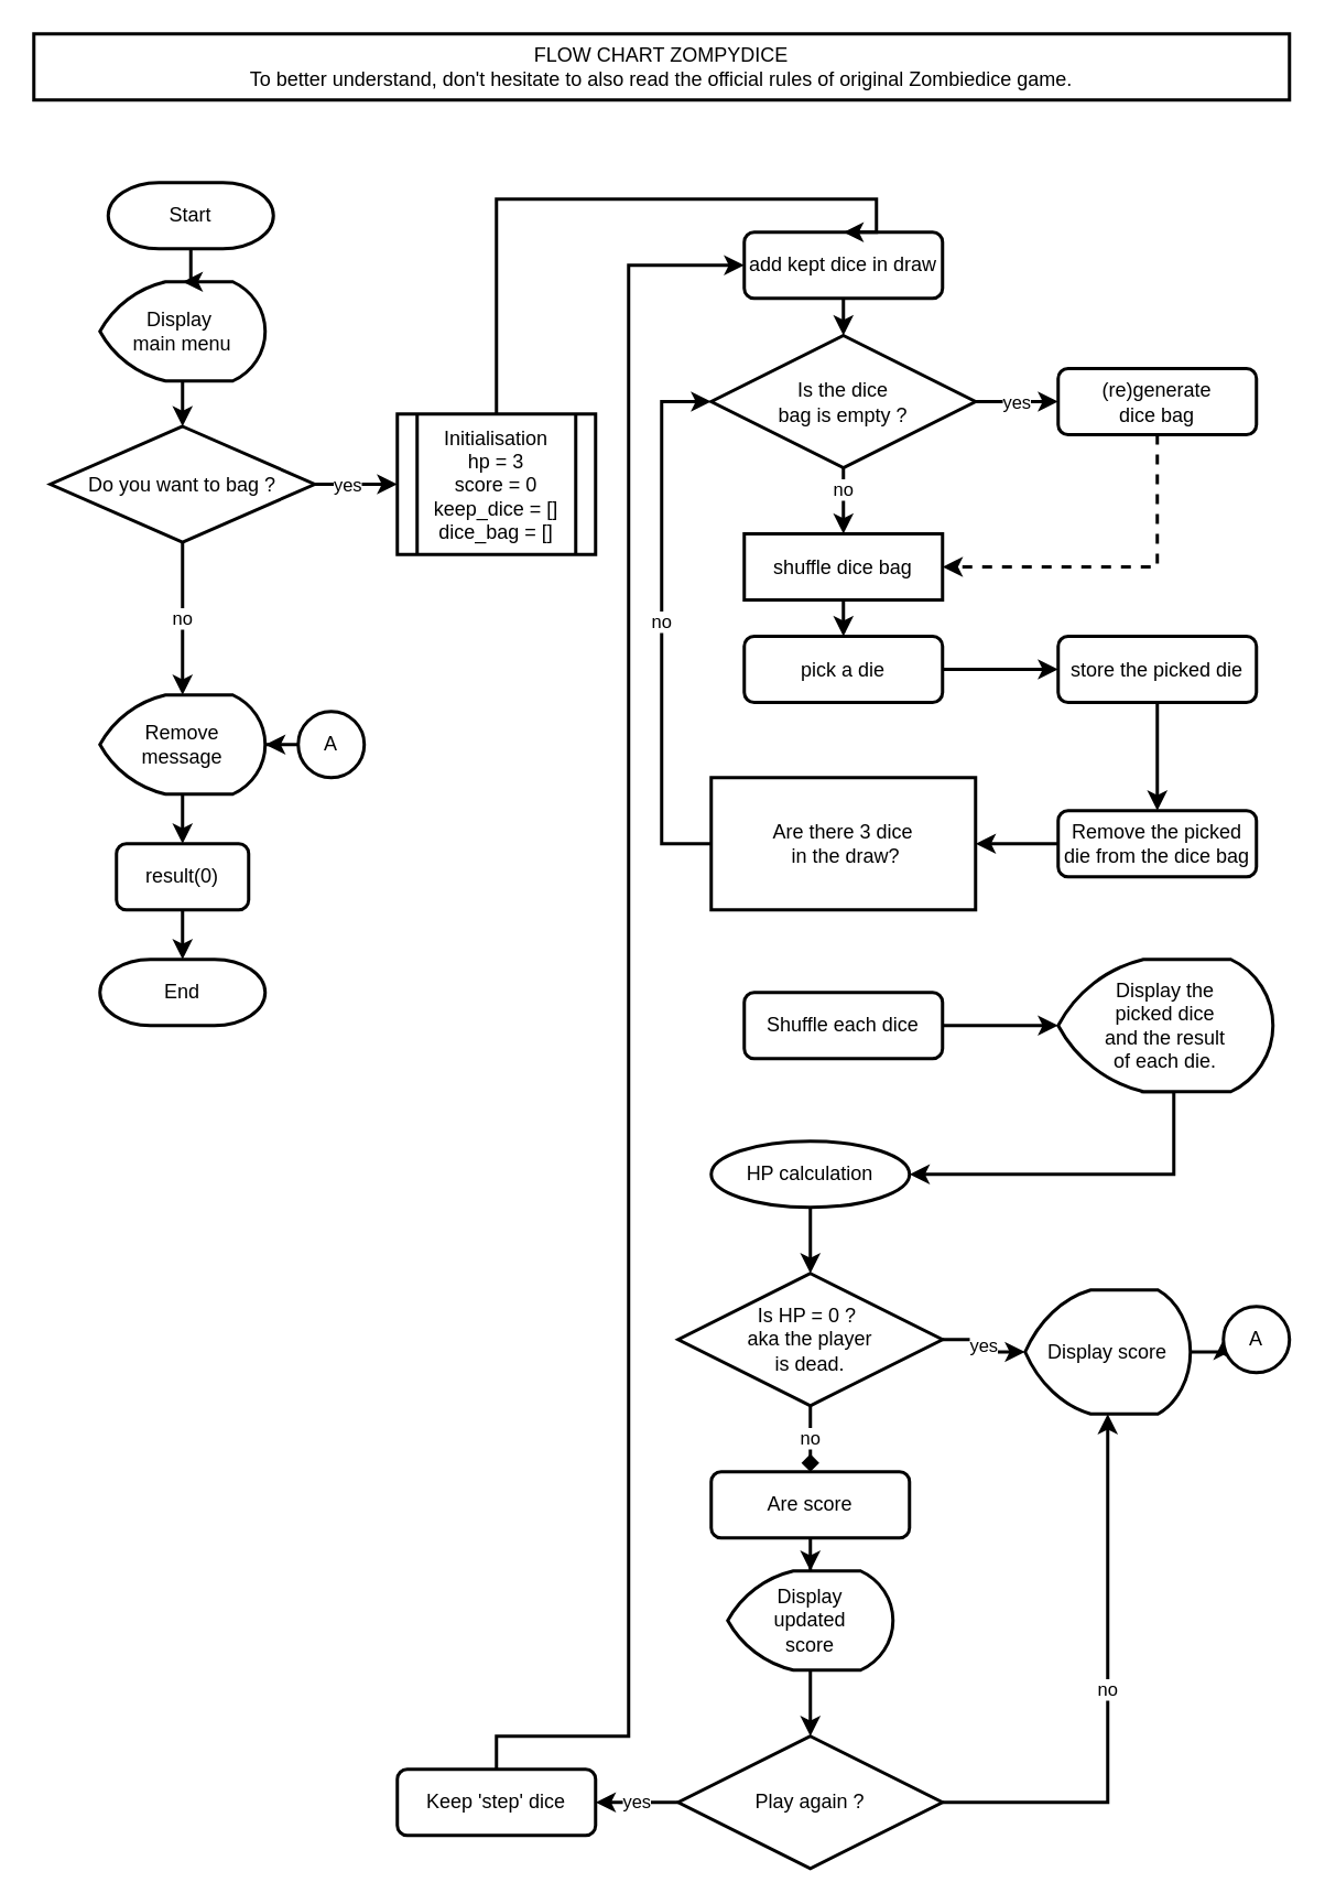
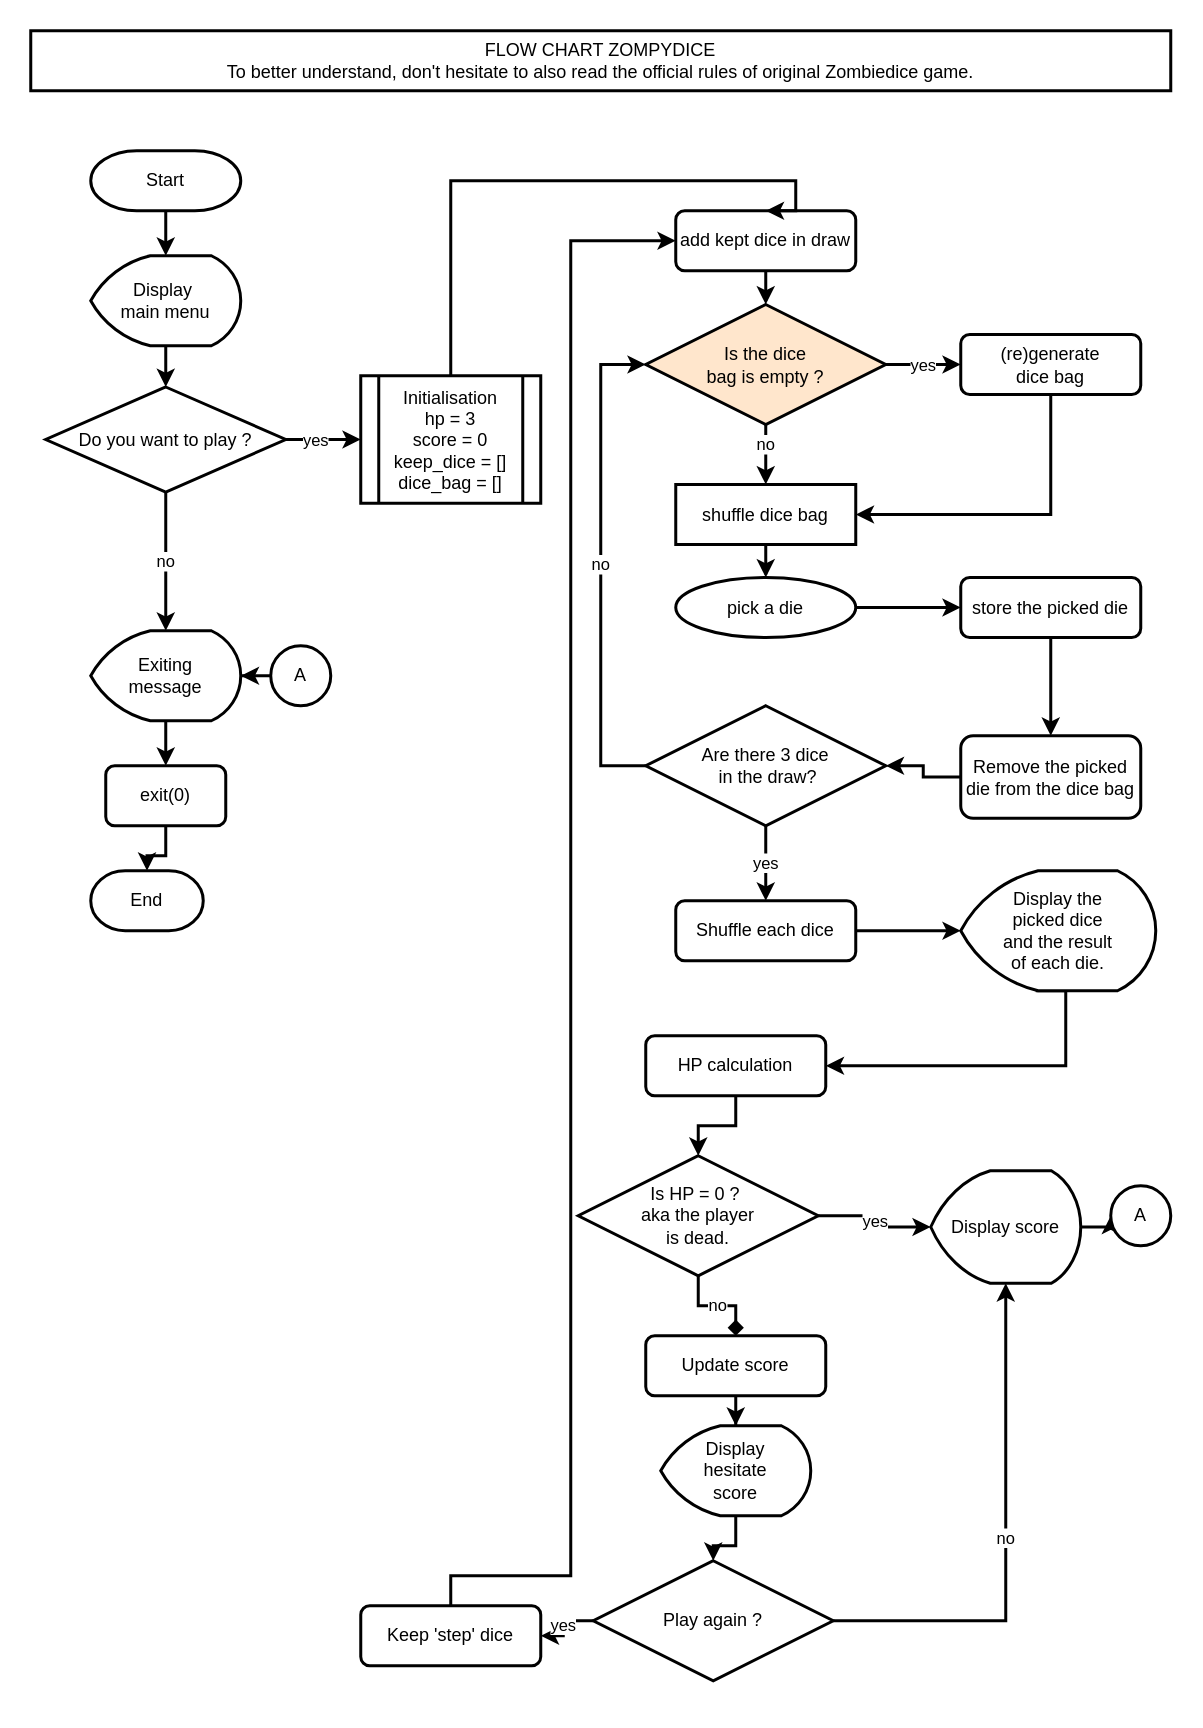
- <mxCell id="2" value="Start" style="strokeWidth=2;html=1;shape=mxgraph.flowchart.terminator;whiteSpace=wrap;" parent="1" vertex="1"><mxGeometry x="65" y="110" width="100" height="40" as="geometry" /></mxCell>
+ <mxCell id="2" value="Start" style="strokeWidth=2;html=1;shape=mxgraph.flowchart.terminator;whiteSpace=wrap;" parent="1" vertex="1"><mxGeometry x="60" y="100" width="100" height="40" as="geometry" /></mxCell>
- <mxCell id="26" value="&lt;div&gt;Is the dice&lt;/div&gt;&lt;div&gt;bag is empty ?&lt;/div&gt;" style="rhombus;whiteSpace=wrap;html=1;strokeWidth=2;" vertex="1" parent="1"><mxGeometry x="430" y="202.5" width="160" height="80" as="geometry" /></mxCell>
+ <mxCell id="26" value="&lt;div&gt;Is the dice&lt;/div&gt;&lt;div&gt;bag is empty ?&lt;/div&gt;" style="rhombus;whiteSpace=wrap;html=1;strokeWidth=2;fillColor=#ffe6cc;" vertex="1" parent="1"><mxGeometry x="430" y="202.5" width="160" height="80" as="geometry" /></mxCell>
- <mxCell id="7" value="Do you want to bag ?" style="rhombus;whiteSpace=wrap;html=1;strokeWidth=2;" parent="1" vertex="1"><mxGeometry x="30" y="257.5" width="160" height="70" as="geometry" /></mxCell>
+ <mxCell id="7" value="Do you want to play ?" style="rhombus;whiteSpace=wrap;html=1;strokeWidth=2;" parent="1" vertex="1"><mxGeometry x="30" y="257.5" width="160" height="70" as="geometry" /></mxCell>
- <mxCell id="27" style="edgeStyle=orthogonalEdgeStyle;rounded=0;orthogonalLoop=1;jettySize=auto;html=1;entryX=1;entryY=0.5;entryDx=0;entryDy=0;strokeWidth=2;dashed=1;" edge="1" parent="1" source="28" target="30"><mxGeometry relative="1" as="geometry"><Array as="points"><mxPoint x="700" y="342.5" /></Array></mxGeometry></mxCell>
+ <mxCell id="27" style="edgeStyle=orthogonalEdgeStyle;rounded=0;orthogonalLoop=1;jettySize=auto;html=1;entryX=1;entryY=0.5;entryDx=0;entryDy=0;strokeWidth=2;" edge="1" parent="1" source="28" target="30"><mxGeometry relative="1" as="geometry"><Array as="points"><mxPoint x="700" y="342.5" /></Array></mxGeometry></mxCell>
- <mxCell id="9" value="pick a die" style="rounded=1;whiteSpace=wrap;html=1;strokeWidth=2;" parent="1" vertex="1"><mxGeometry x="450" y="384.5" width="120" height="40" as="geometry" /></mxCell>
+ <mxCell id="9" value="pick a die" style="ellipse;whiteSpace=wrap;html=1;strokeWidth=2;" parent="1" vertex="1"><mxGeometry x="450" y="384.5" width="120" height="40" as="geometry" /></mxCell>
- <mxCell id="18" value="Remove&lt;div&gt;message&lt;/div&gt;" style="strokeWidth=2;html=1;shape=mxgraph.flowchart.display;whiteSpace=wrap;" parent="1" vertex="1"><mxGeometry x="60" y="420" width="100" height="60" as="geometry" /></mxCell>
+ <mxCell id="18" value="Exiting&lt;div&gt;message&lt;/div&gt;" style="strokeWidth=2;html=1;shape=mxgraph.flowchart.display;whiteSpace=wrap;" parent="1" vertex="1"><mxGeometry x="60" y="420" width="100" height="60" as="geometry" /></mxCell>
- <mxCell id="16" value="Are there 3 dice&lt;div&gt;&amp;nbsp;in the draw?&lt;br&gt;&lt;/div&gt;" style="whiteSpace=wrap;html=1;strokeWidth=2;rounded=0;" parent="1" vertex="1"><mxGeometry x="430" y="470" width="160" height="80" as="geometry" /></mxCell>
+ <mxCell id="16" value="Are there 3 dice&lt;div&gt;&amp;nbsp;in the draw?&lt;br&gt;&lt;/div&gt;" style="rhombus;whiteSpace=wrap;html=1;strokeWidth=2;" parent="1" vertex="1"><mxGeometry x="430" y="470" width="160" height="80" as="geometry" /></mxCell>
- <mxCell id="13" value="Remove the picked die from the dice bag" style="rounded=1;whiteSpace=wrap;html=1;strokeWidth=2;" parent="1" vertex="1"><mxGeometry x="640" y="490" width="120" height="40" as="geometry" /></mxCell>
+ <mxCell id="13" value="Remove the picked die from the dice bag" style="rounded=1;whiteSpace=wrap;html=1;strokeWidth=2;" parent="1" vertex="1"><mxGeometry x="640" y="490" width="120" height="55" as="geometry" /></mxCell>
- <mxCell id="20" value="result(0)" style="rounded=1;whiteSpace=wrap;html=1;strokeWidth=2;" parent="1" vertex="1"><mxGeometry x="70" y="510" width="80" height="40" as="geometry" /></mxCell>
+ <mxCell id="20" value="exit(0)" style="rounded=1;whiteSpace=wrap;html=1;strokeWidth=2;" parent="1" vertex="1"><mxGeometry x="70" y="510" width="80" height="40" as="geometry" /></mxCell>
+ <mxCell id="15" value="yes" style="edgeStyle=orthogonalEdgeStyle;rounded=0;orthogonalLoop=1;jettySize=auto;html=1;strokeWidth=2;" edge="1" parent="1" source="16" target="36"><mxGeometry relative="1" as="geometry" /></mxCell>
- <mxCell id="21" value="End" style="strokeWidth=2;html=1;shape=mxgraph.flowchart.terminator;whiteSpace=wrap;" parent="1" vertex="1"><mxGeometry x="60" y="580" width="100" height="40" as="geometry" /></mxCell>
+ <mxCell id="21" value="End" style="strokeWidth=2;html=1;shape=mxgraph.flowchart.terminator;whiteSpace=wrap;" parent="1" vertex="1"><mxGeometry x="60" y="580" width="75" height="40" as="geometry" /></mxCell>
- <mxCell id="41" value="HP calculation" style="ellipse;whiteSpace=wrap;html=1;strokeWidth=2;" vertex="1" parent="1"><mxGeometry x="430" y="690" width="120" height="40" as="geometry" /></mxCell>
+ <mxCell id="41" value="HP calculation" style="rounded=1;whiteSpace=wrap;html=1;strokeWidth=2;" vertex="1" parent="1"><mxGeometry x="430" y="690" width="120" height="40" as="geometry" /></mxCell>
- <mxCell id="39" value="Is HP = 0 ?&amp;nbsp;&lt;div&gt;aka the player&lt;/div&gt;&lt;div&gt;is dead.&lt;br&gt;&lt;/div&gt;" style="rhombus;whiteSpace=wrap;html=1;strokeWidth=2;" vertex="1" parent="1"><mxGeometry x="410" y="770" width="160" height="80" as="geometry" /></mxCell>
+ <mxCell id="39" value="Is HP = 0 ?&amp;nbsp;&lt;div&gt;aka the player&lt;/div&gt;&lt;div&gt;is dead.&lt;br&gt;&lt;/div&gt;" style="rhombus;whiteSpace=wrap;html=1;strokeWidth=2;" vertex="1" parent="1"><mxGeometry x="385" y="770" width="160" height="80" as="geometry" /></mxCell>
- <mxCell id="45" value="Are score" style="rounded=1;whiteSpace=wrap;html=1;strokeWidth=2;" vertex="1" parent="1"><mxGeometry x="430" y="890" width="120" height="40" as="geometry" /></mxCell>
+ <mxCell id="45" value="Update score" style="rounded=1;whiteSpace=wrap;html=1;strokeWidth=2;" vertex="1" parent="1"><mxGeometry x="430" y="890" width="120" height="40" as="geometry" /></mxCell>
- <mxCell id="47" value="Display&lt;br&gt;updated&lt;br&gt;score" style="strokeWidth=2;html=1;shape=mxgraph.flowchart.display;whiteSpace=wrap;" vertex="1" parent="1"><mxGeometry x="440" y="950" width="100" height="60" as="geometry" /></mxCell>
+ <mxCell id="47" value="Display&lt;br&gt;hesitate&lt;br&gt;score" style="strokeWidth=2;html=1;shape=mxgraph.flowchart.display;whiteSpace=wrap;" vertex="1" parent="1"><mxGeometry x="440" y="950" width="100" height="60" as="geometry" /></mxCell>
- <mxCell id="49" value="Play again ?" style="rhombus;whiteSpace=wrap;html=1;strokeWidth=2;" vertex="1" parent="1"><mxGeometry x="410" y="1050" width="160" height="80" as="geometry" /></mxCell>
+ <mxCell id="49" value="Play again ?" style="rhombus;whiteSpace=wrap;html=1;strokeWidth=2;" vertex="1" parent="1"><mxGeometry x="395" y="1040" width="160" height="80" as="geometry" /></mxCell>
